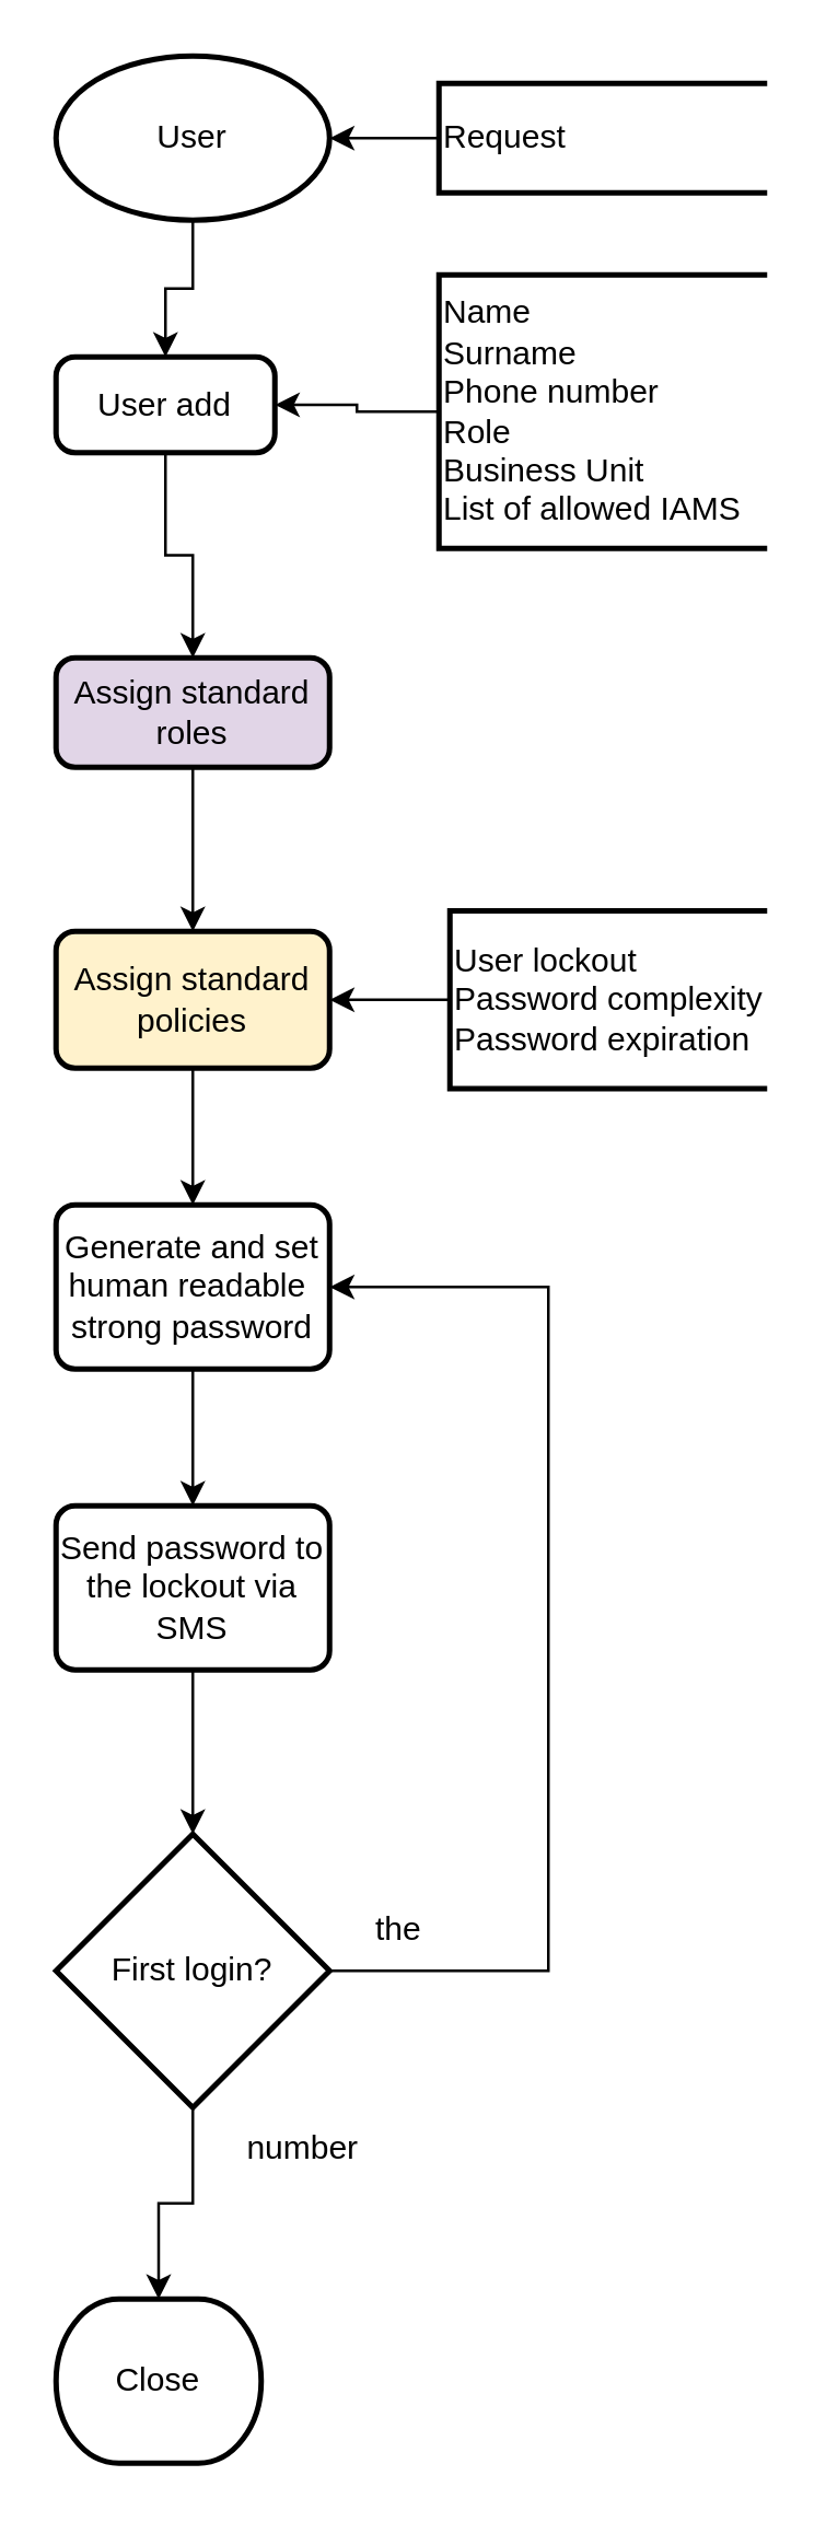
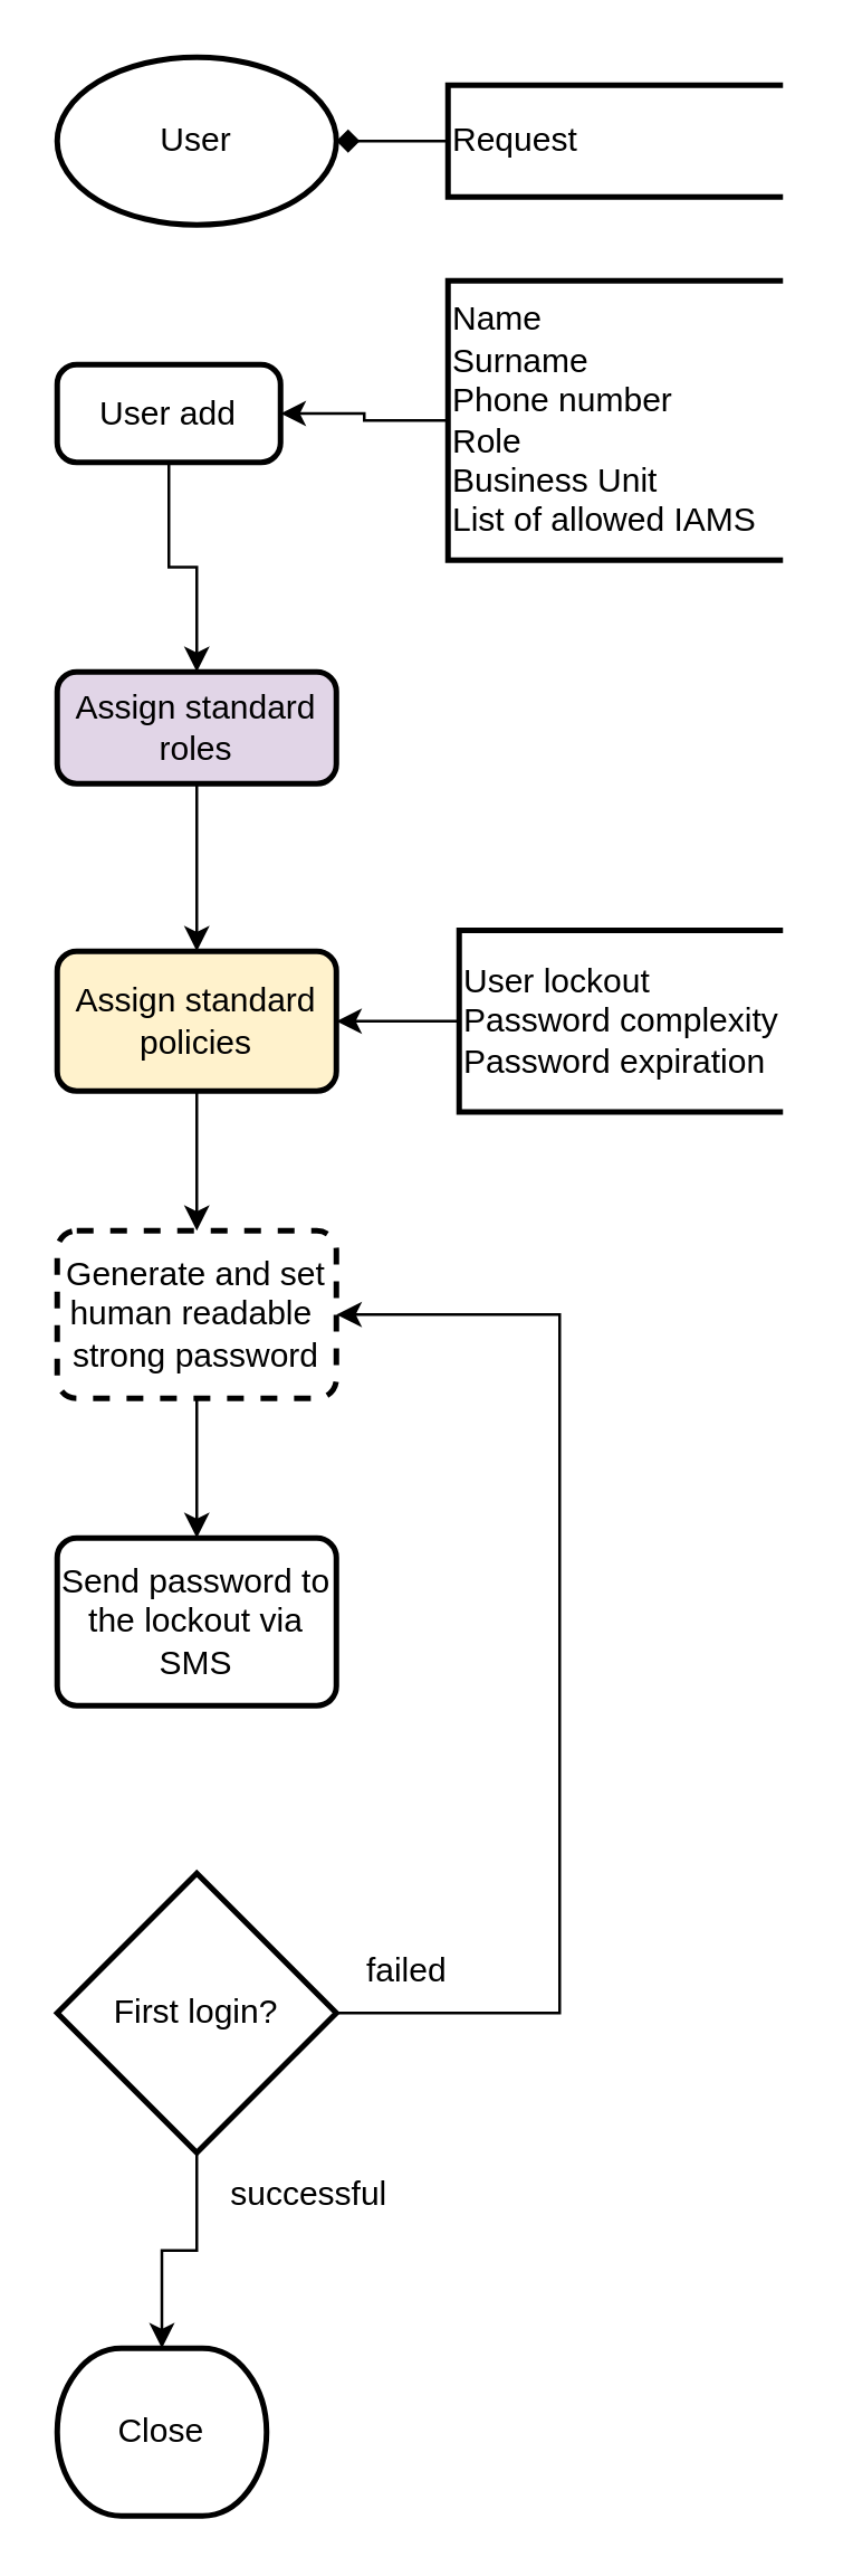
- <mxCell id="5" value="" style="edgeStyle=orthogonalEdgeStyle;rounded=0;orthogonalLoop=1;jettySize=auto;html=1;" edge="1" parent="1" source="6" target="4"><mxGeometry relative="1" as="geometry" /></mxCell>
+ <mxCell id="5" value="" style="edgeStyle=orthogonalEdgeStyle;rounded=0;orthogonalLoop=1;jettySize=auto;html=1;endArrow=diamond;" edge="1" parent="1" source="6" target="4"><mxGeometry relative="1" as="geometry" /></mxCell>
- <mxCell id="3" value="" style="edgeStyle=orthogonalEdgeStyle;rounded=0;orthogonalLoop=1;jettySize=auto;html=1;" edge="1" parent="1" source="4" target="8"><mxGeometry relative="1" as="geometry" /></mxCell>
- <mxCell id="12" value="Generate and set human readable&amp;nbsp; strong password" style="rounded=1;whiteSpace=wrap;html=1;absoluteArcSize=1;arcSize=14;strokeWidth=2;" vertex="1" parent="1"><mxGeometry x="20" y="440" width="100" height="60" as="geometry" /></mxCell>
+ <mxCell id="12" value="Generate and set human readable&amp;nbsp; strong password" style="rounded=1;whiteSpace=wrap;html=1;absoluteArcSize=1;arcSize=14;strokeWidth=2;dashed=1;" vertex="1" parent="1"><mxGeometry x="20" y="440" width="100" height="60" as="geometry" /></mxCell>
- <mxCell id="13" value="" style="edgeStyle=orthogonalEdgeStyle;rounded=0;orthogonalLoop=1;jettySize=auto;html=1;" edge="1" parent="1" source="14" target="23"><mxGeometry relative="1" as="geometry" /></mxCell>
- <mxCell id="25" value="the" style="text;html=1;align=center;verticalAlign=middle;resizable=0;points=[];autosize=1;strokeColor=none;fillColor=none;" vertex="1" parent="1"><mxGeometry x="120" y="690" width="50" height="30" as="geometry" /></mxCell>
+ <mxCell id="25" value="failed" style="text;html=1;align=center;verticalAlign=middle;resizable=0;points=[];autosize=1;strokeColor=none;fillColor=none;" vertex="1" parent="1"><mxGeometry x="120" y="690" width="50" height="30" as="geometry" /></mxCell>
- <mxCell id="24" value="number" style="text;html=1;align=center;verticalAlign=middle;resizable=0;points=[];autosize=1;strokeColor=none;fillColor=none;" vertex="1" parent="1"><mxGeometry x="70" y="770" width="80" height="30" as="geometry" /></mxCell>
+ <mxCell id="24" value="successful" style="text;html=1;align=center;verticalAlign=middle;resizable=0;points=[];autosize=1;strokeColor=none;fillColor=none;" vertex="1" parent="1"><mxGeometry x="70" y="770" width="80" height="30" as="geometry" /></mxCell>
